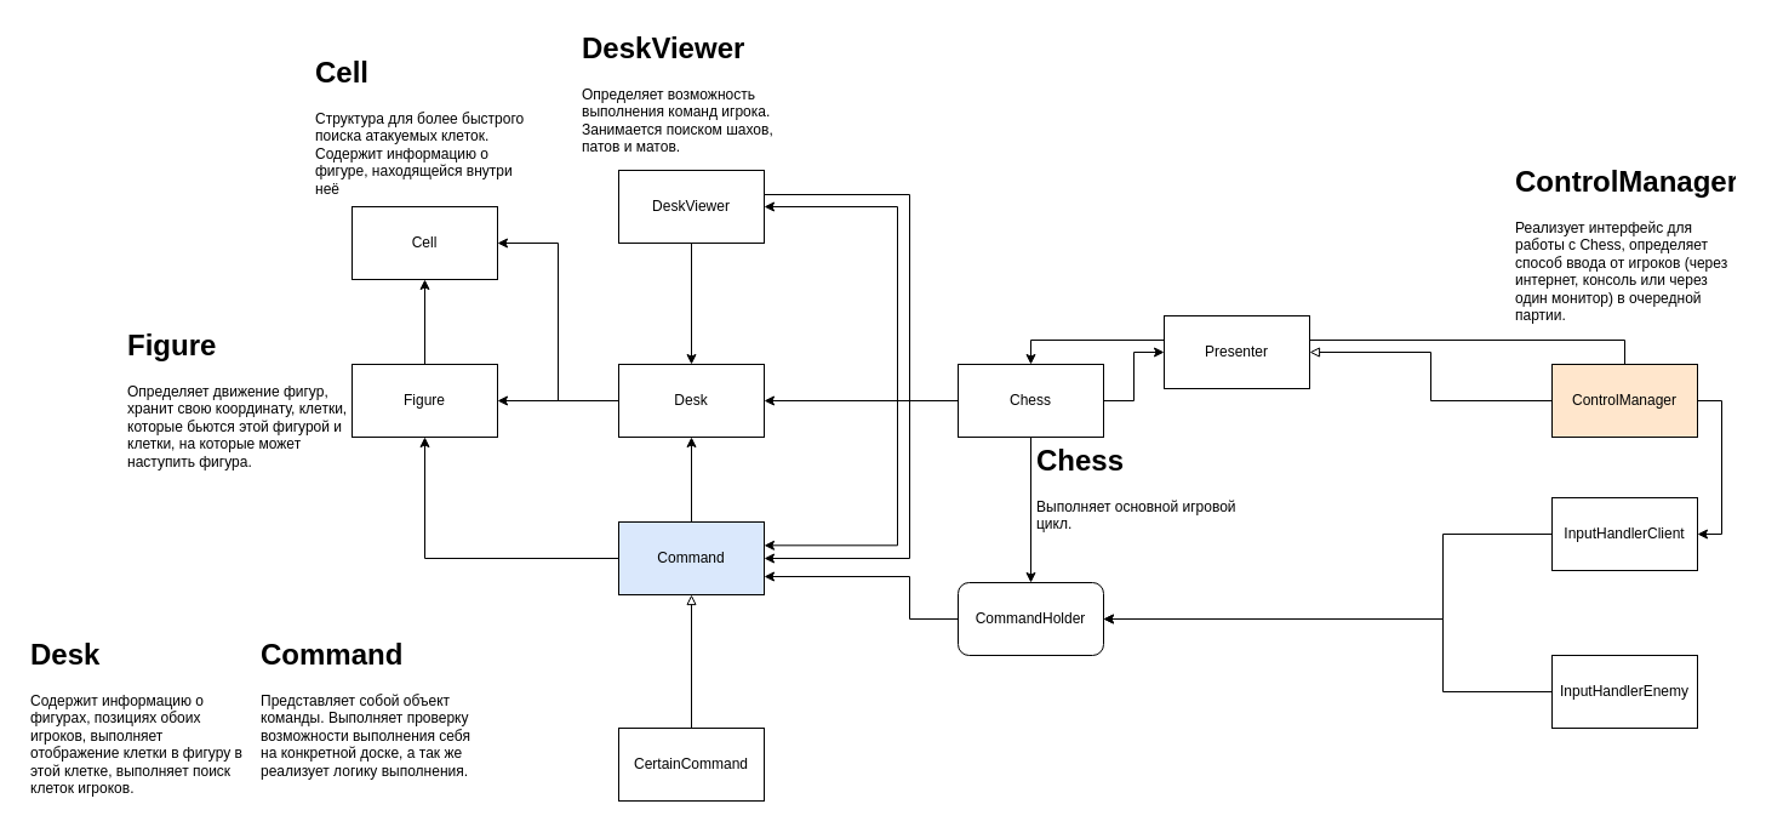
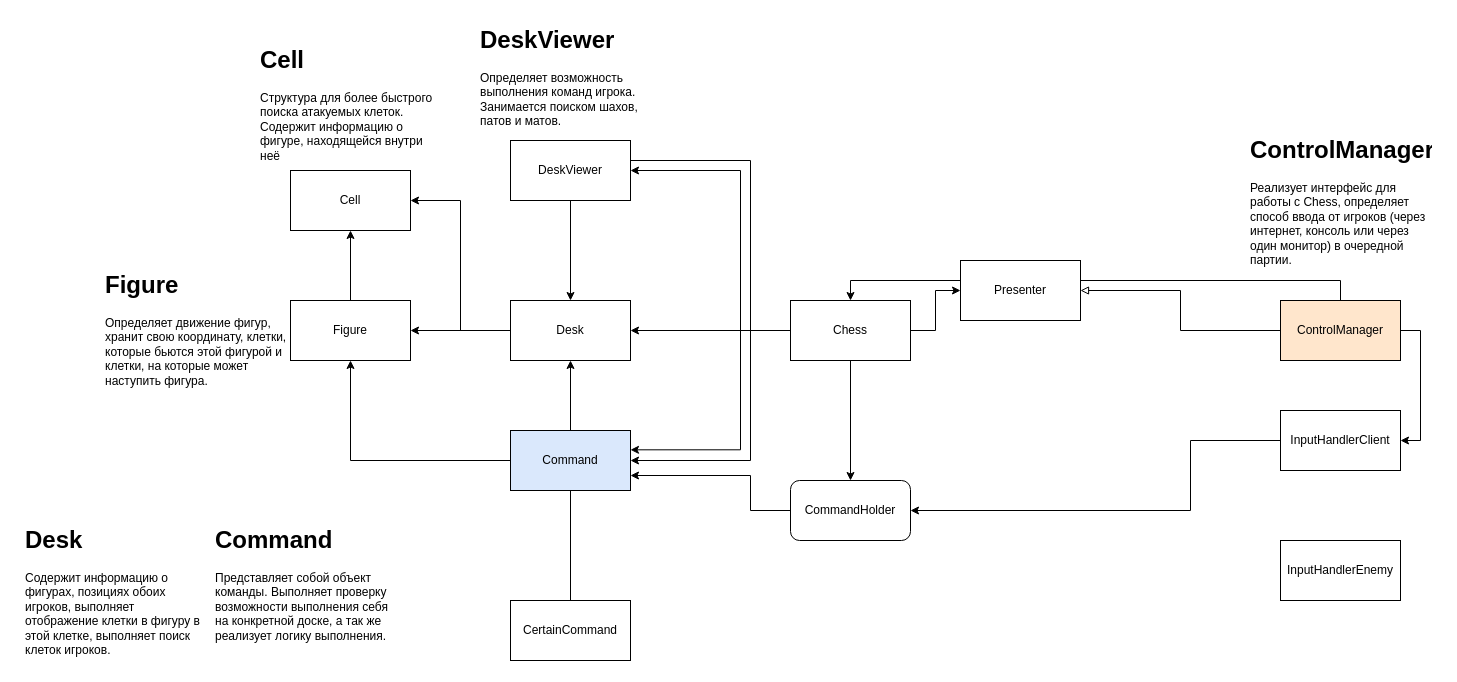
- <mxCell id="8" value="&lt;h1&gt;Chess&lt;/h1&gt;&lt;div&gt;Выполняет основной игровой цикл.&lt;/div&gt;" style="text;html=1;strokeColor=none;fillColor=none;spacing=5;spacingTop=-20;whiteSpace=wrap;overflow=hidden;rounded=0;" parent="1" vertex="1"><mxGeometry x="850" y="360" width="190" height="100" as="geometry" /></mxCell>
- <mxCell id="28" style="edgeStyle=orthogonalEdgeStyle;rounded=0;orthogonalLoop=1;jettySize=auto;html=1;entryX=0.5;entryY=1;entryDx=0;entryDy=0;endArrow=block;endFill=0;" parent="1" source="29" target="24" edge="1"><mxGeometry relative="1" as="geometry" /></mxCell>
+ <mxCell id="28" style="edgeStyle=orthogonalEdgeStyle;rounded=0;orthogonalLoop=1;jettySize=auto;html=1;entryX=0.5;entryY=1;entryDx=0;entryDy=0;endArrow=none;endFill=0;" parent="1" source="29" target="24" edge="1"><mxGeometry relative="1" as="geometry" /></mxCell>
- <mxCell id="36" style="edgeStyle=orthogonalEdgeStyle;rounded=0;orthogonalLoop=1;jettySize=auto;html=1;entryX=1;entryY=0.5;entryDx=0;entryDy=0;" edge="1" parent="1" source="37" target="26"><mxGeometry relative="1" as="geometry"><Array as="points"><mxPoint x="1190" y="570" /><mxPoint x="1190" y="510" /></Array></mxGeometry></mxCell>
